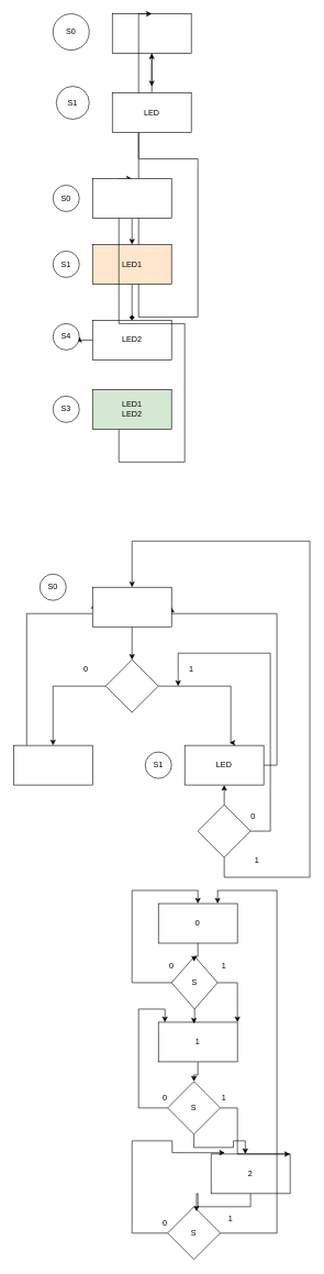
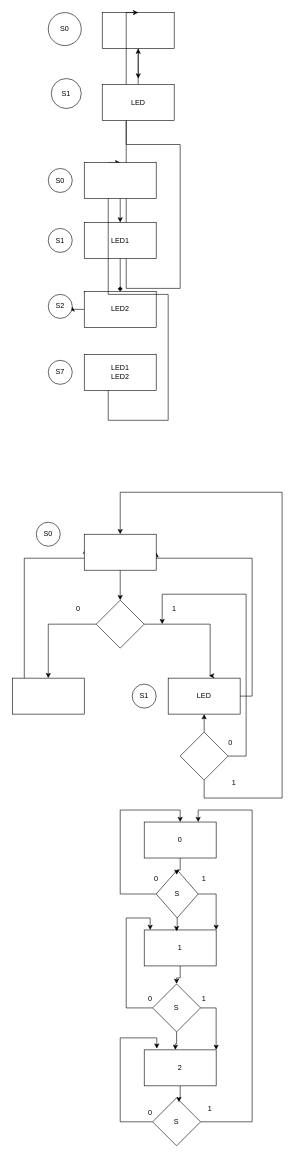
- <mxCell id="10" value="LED1" style="rounded=0;whiteSpace=wrap;html=1;fillColor=#ffe6cc;" vertex="1" parent="1"><mxGeometry x="140" y="370" width="120" height="60" as="geometry" /></mxCell>
+ <mxCell id="10" value="LED1" style="rounded=0;whiteSpace=wrap;html=1;" vertex="1" parent="1"><mxGeometry x="140" y="370" width="120" height="60" as="geometry" /></mxCell>
- <mxCell id="19" value="S4" style="ellipse;whiteSpace=wrap;html=1;aspect=fixed;" vertex="1" parent="1"><mxGeometry x="80" y="490" width="40" height="40" as="geometry" /></mxCell>
+ <mxCell id="19" value="S2" style="ellipse;whiteSpace=wrap;html=1;aspect=fixed;" vertex="1" parent="1"><mxGeometry x="80" y="490" width="40" height="40" as="geometry" /></mxCell>
- <mxCell id="20" value="S3" style="ellipse;whiteSpace=wrap;html=1;aspect=fixed;" vertex="1" parent="1"><mxGeometry x="80" y="600" width="40" height="40" as="geometry" /></mxCell>
+ <mxCell id="20" value="S7" style="ellipse;whiteSpace=wrap;html=1;aspect=fixed;" vertex="1" parent="1"><mxGeometry x="80" y="600" width="40" height="40" as="geometry" /></mxCell>
- <mxCell id="14" value="&lt;div&gt;LED1&lt;/div&gt;&lt;div&gt;LED2&lt;/div&gt;" style="rounded=0;whiteSpace=wrap;html=1;fillColor=#d5e8d4;" vertex="1" parent="1"><mxGeometry x="140" y="590" width="120" height="60" as="geometry" /></mxCell>
+ <mxCell id="14" value="&lt;div&gt;LED1&lt;/div&gt;&lt;div&gt;LED2&lt;/div&gt;" style="rounded=0;whiteSpace=wrap;html=1;" vertex="1" parent="1"><mxGeometry x="140" y="590" width="120" height="60" as="geometry" /></mxCell>
- <mxCell id="43" value="2" style="rounded=0;whiteSpace=wrap;html=1;" vertex="1" parent="1"><mxGeometry x="320" y="1750" width="120" height="60" as="geometry" /></mxCell>
+ <mxCell id="43" value="2" style="rounded=0;whiteSpace=wrap;html=1;" vertex="1" parent="1"><mxGeometry x="240" y="1750" width="120" height="60" as="geometry" /></mxCell>
